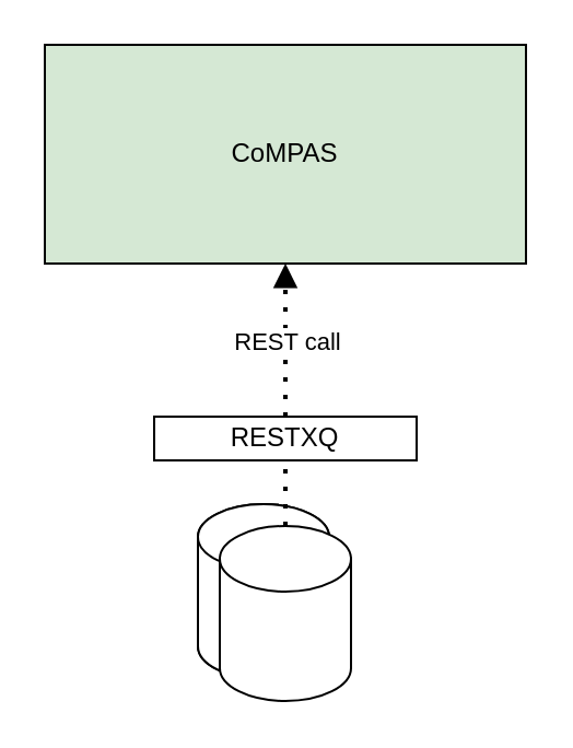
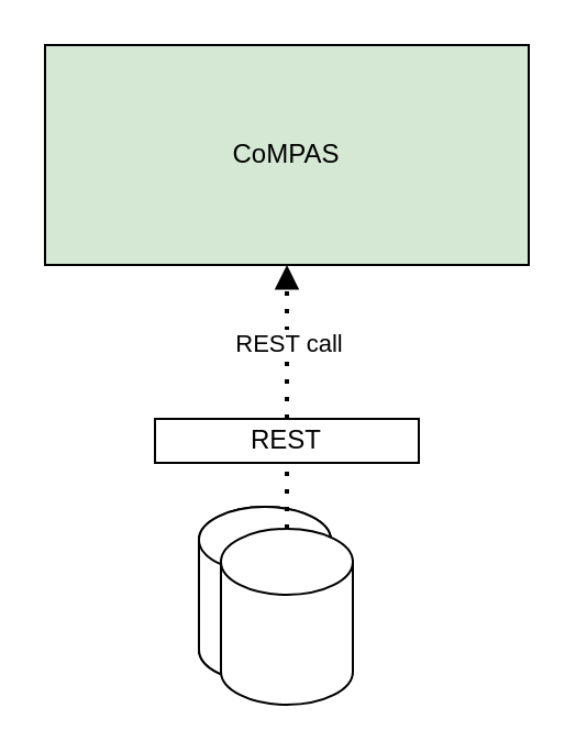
- <mxCell id="5" value="RESTXQ" style="rounded=0;whiteSpace=wrap;html=1;" parent="1" vertex="1"><mxGeometry x="70" y="190" width="120" height="20" as="geometry" /></mxCell>
+ <mxCell id="5" value="REST" style="rounded=0;whiteSpace=wrap;html=1;" parent="1" vertex="1"><mxGeometry x="70" y="190" width="120" height="20" as="geometry" /></mxCell>
